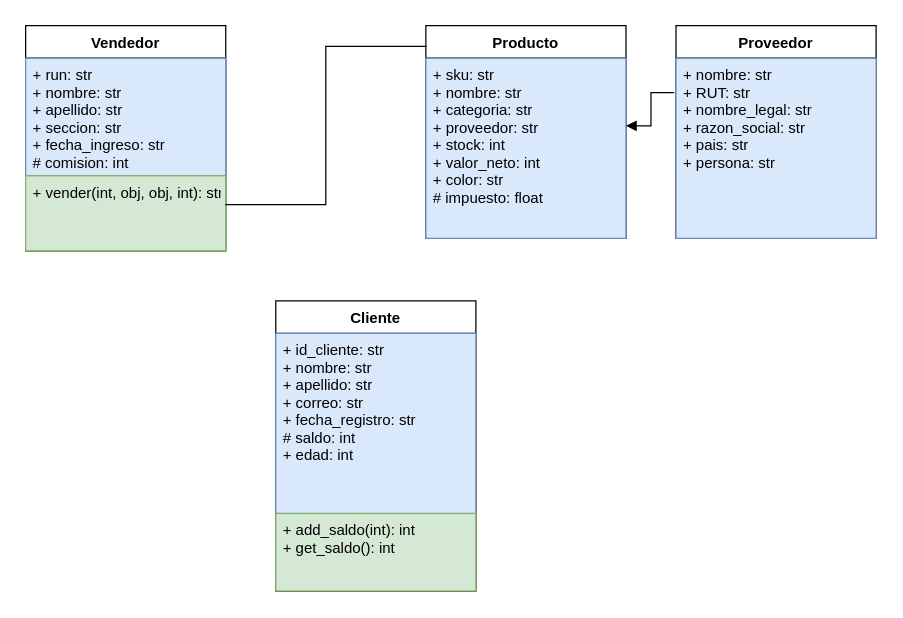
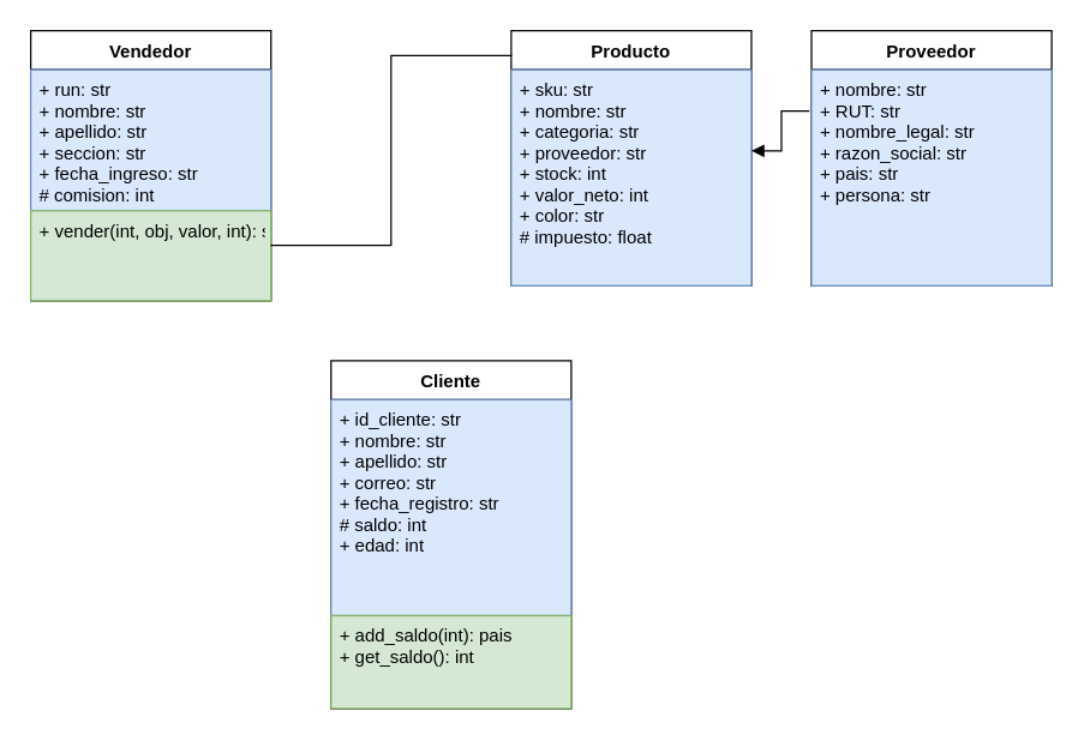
- <mxCell id="11" value="+ vender(int, obj, obj, int): str" style="text;strokeColor=#82b366;fillColor=#d5e8d4;align=left;verticalAlign=top;spacingLeft=4;spacingRight=4;overflow=hidden;rotatable=0;points=[[0,0.5],[1,0.5]];portConstraint=eastwest;" parent="9" vertex="1"><mxGeometry y="120" width="160" height="60" as="geometry" /></mxCell>
+ <mxCell id="11" value="+ vender(int, obj, valor, int): str" style="text;strokeColor=#82b366;fillColor=#d5e8d4;align=left;verticalAlign=top;spacingLeft=4;spacingRight=4;overflow=hidden;rotatable=0;points=[[0,0.5],[1,0.5]];portConstraint=eastwest;" parent="9" vertex="1"><mxGeometry y="120" width="160" height="60" as="geometry" /></mxCell>
- <mxCell id="6" value="+ add_saldo(int): int&#10;+ get_saldo(): int" style="text;strokeColor=#82b366;fillColor=#d5e8d4;align=left;verticalAlign=top;spacingLeft=4;spacingRight=4;overflow=hidden;rotatable=0;points=[[0,0.5],[1,0.5]];portConstraint=eastwest;" parent="4" vertex="1"><mxGeometry y="170" width="160" height="62" as="geometry" /></mxCell>
+ <mxCell id="6" value="+ add_saldo(int): pais&#10;+ get_saldo(): int" style="text;strokeColor=#82b366;fillColor=#d5e8d4;align=left;verticalAlign=top;spacingLeft=4;spacingRight=4;overflow=hidden;rotatable=0;points=[[0,0.5],[1,0.5]];portConstraint=eastwest;" parent="4" vertex="1"><mxGeometry y="170" width="160" height="62" as="geometry" /></mxCell>
